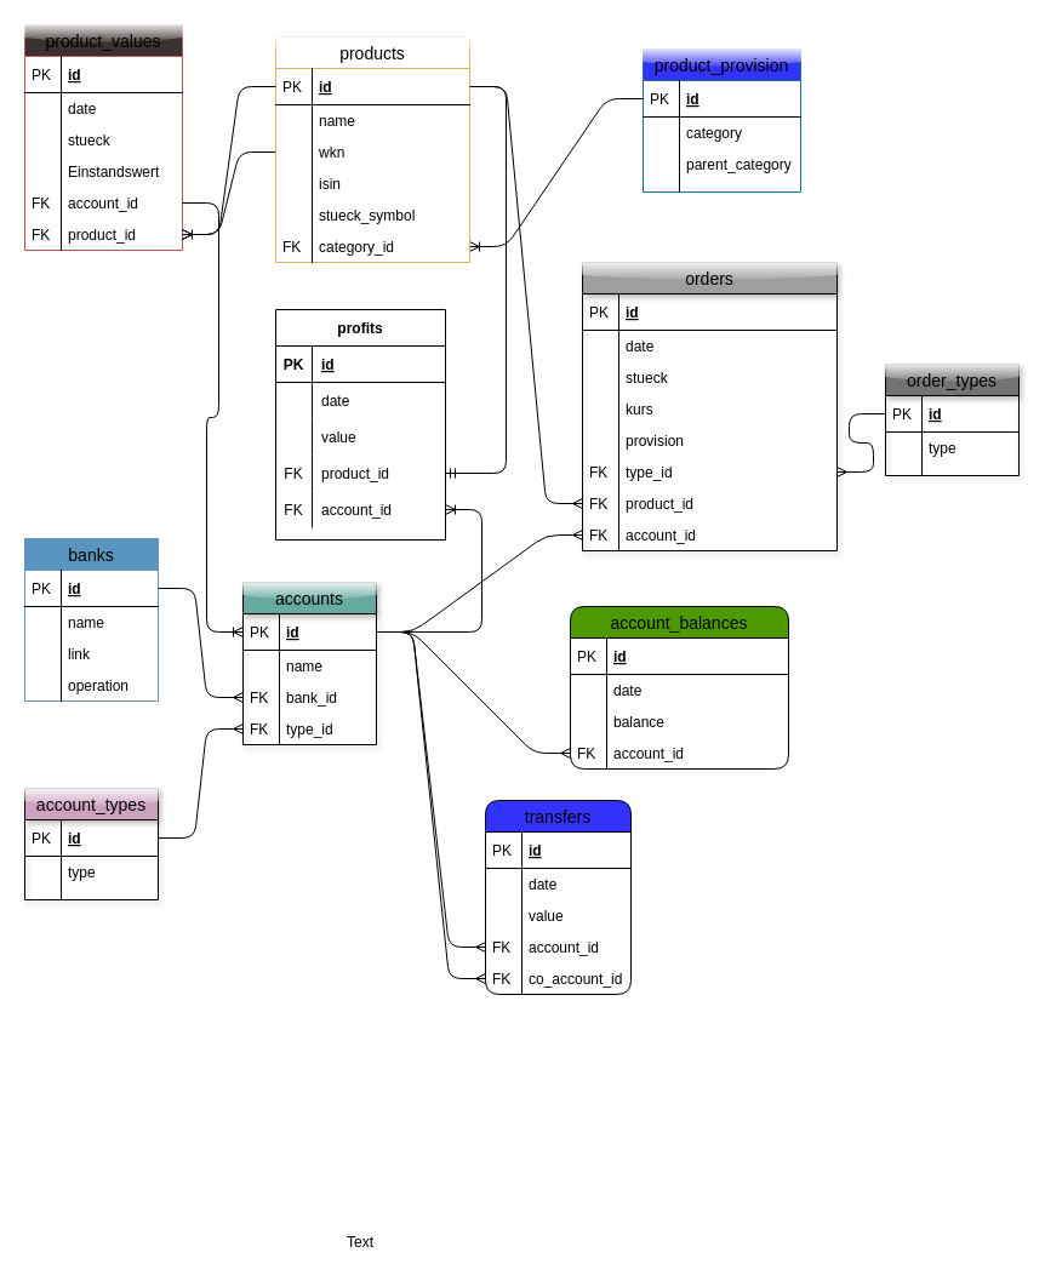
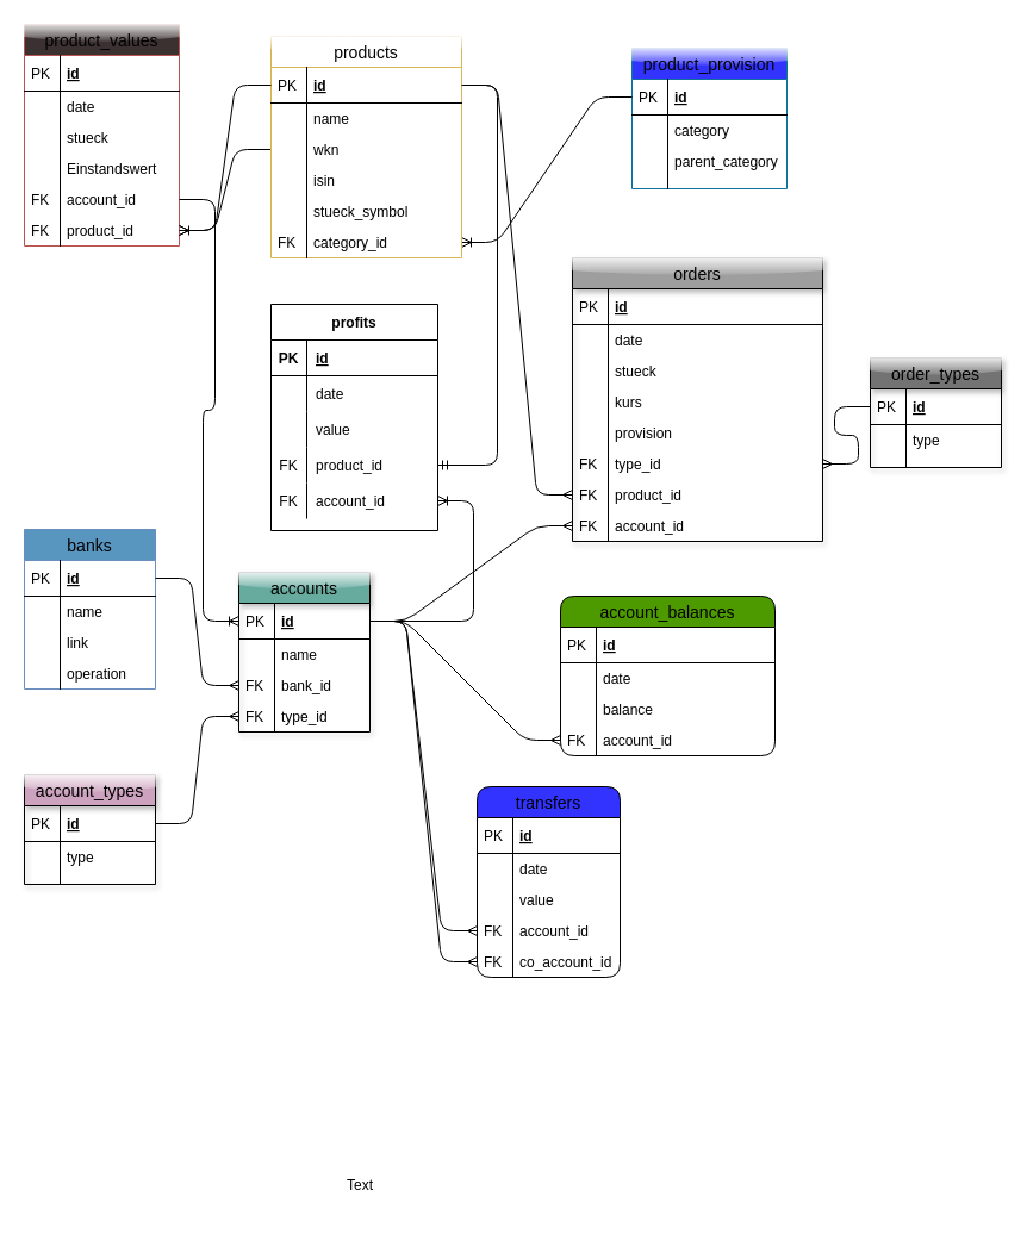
- <mxCell id="87" value="Text" style="text;html=1;resizable=0;points=[];autosize=1;align=left;verticalAlign=top;spacingTop=-4;" parent="1" vertex="1"><mxGeometry x="284" y="1015" width="40" height="20" as="geometry" /></mxCell>
+ <mxCell id="87" value="Text" style="text;html=1;resizable=0;points=[];autosize=1;align=left;verticalAlign=top;spacingTop=-4;" parent="1" vertex="1"><mxGeometry x="289" y="985" width="40" height="20" as="geometry" /></mxCell>
